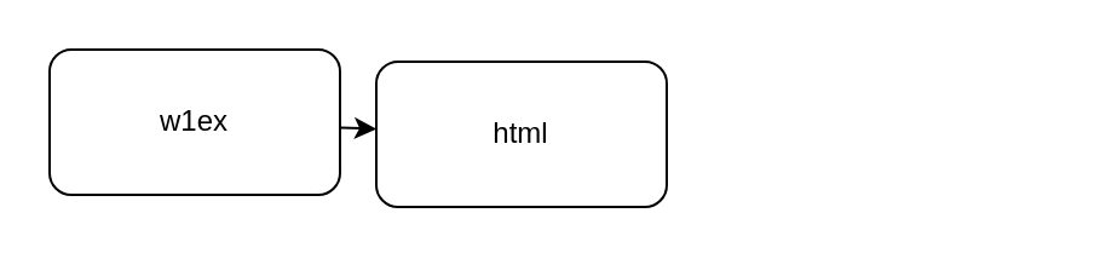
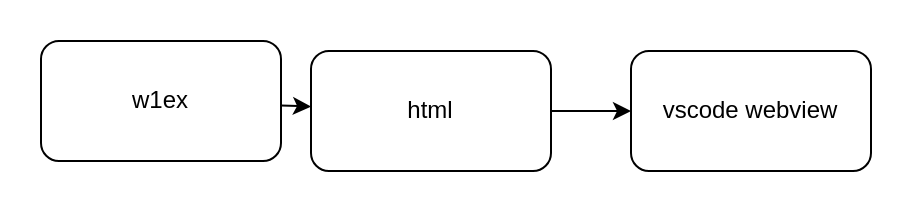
+ <mxCell id="4" value="" style="edgeStyle=none;html=1;" edge="1" parent="1" source="5" target="6"><mxGeometry relative="1" as="geometry" /></mxCell>
+ <mxCell id="6" value="vscode webview" style="rounded=1;whiteSpace=wrap;html=1;" vertex="1" parent="1"><mxGeometry x="315" y="25" width="120" height="60" as="geometry" /></mxCell>
